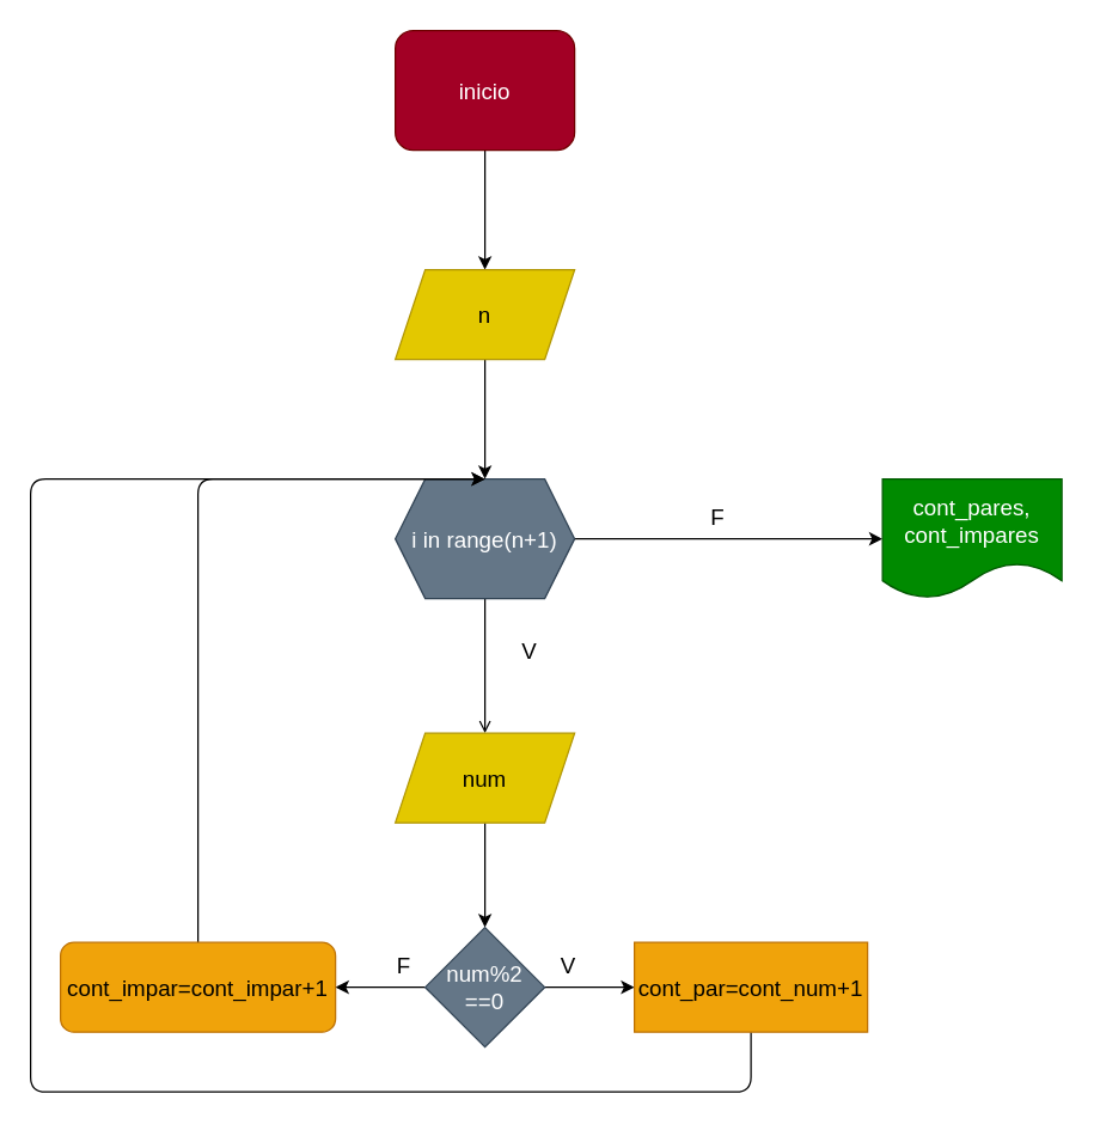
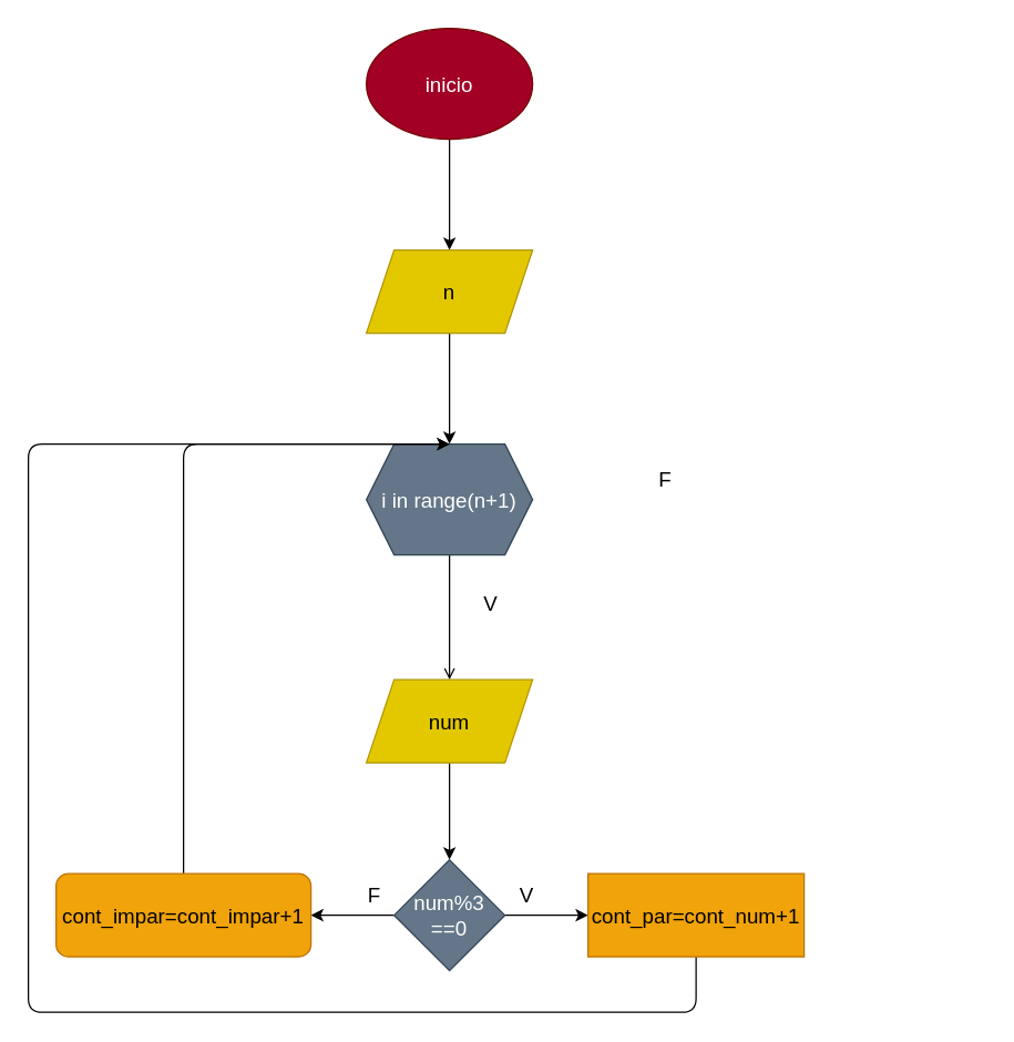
- <mxCell id="3" value="inicio" style="whiteSpace=wrap;html=1;fontSize=15;fillColor=#a20025;fontColor=#ffffff;strokeColor=#6F0000;rounded=1;" vertex="1" parent="1"><mxGeometry x="264" y="20" width="120" height="80" as="geometry" /></mxCell>
+ <mxCell id="3" value="inicio" style="ellipse;whiteSpace=wrap;html=1;fontSize=15;fillColor=#a20025;fontColor=#ffffff;strokeColor=#6F0000;" vertex="1" parent="1"><mxGeometry x="264" y="20" width="120" height="80" as="geometry" /></mxCell>
- <mxCell id="7" value="" style="edgeStyle=none;html=1;fontSize=15;" edge="1" parent="1" source="8" target="18"><mxGeometry relative="1" as="geometry" /></mxCell>
- <mxCell id="18" value="cont_pares, cont_impares" style="shape=document;whiteSpace=wrap;html=1;boundedLbl=1;fontSize=15;fillColor=#008a00;fontColor=#ffffff;strokeColor=#005700;" vertex="1" parent="1"><mxGeometry x="590" y="320" width="120" height="80" as="geometry" /></mxCell>
- <mxCell id="13" value="num%2 ==0" style="rhombus;whiteSpace=wrap;html=1;fontSize=15;fillColor=#647687;fontColor=#ffffff;strokeColor=#314354;" vertex="1" parent="1"><mxGeometry x="284" y="620" width="80" height="80" as="geometry" /></mxCell>
+ <mxCell id="13" value="num%3 ==0" style="rhombus;whiteSpace=wrap;html=1;fontSize=15;fillColor=#647687;fontColor=#ffffff;strokeColor=#314354;" vertex="1" parent="1"><mxGeometry x="284" y="620" width="80" height="80" as="geometry" /></mxCell>
